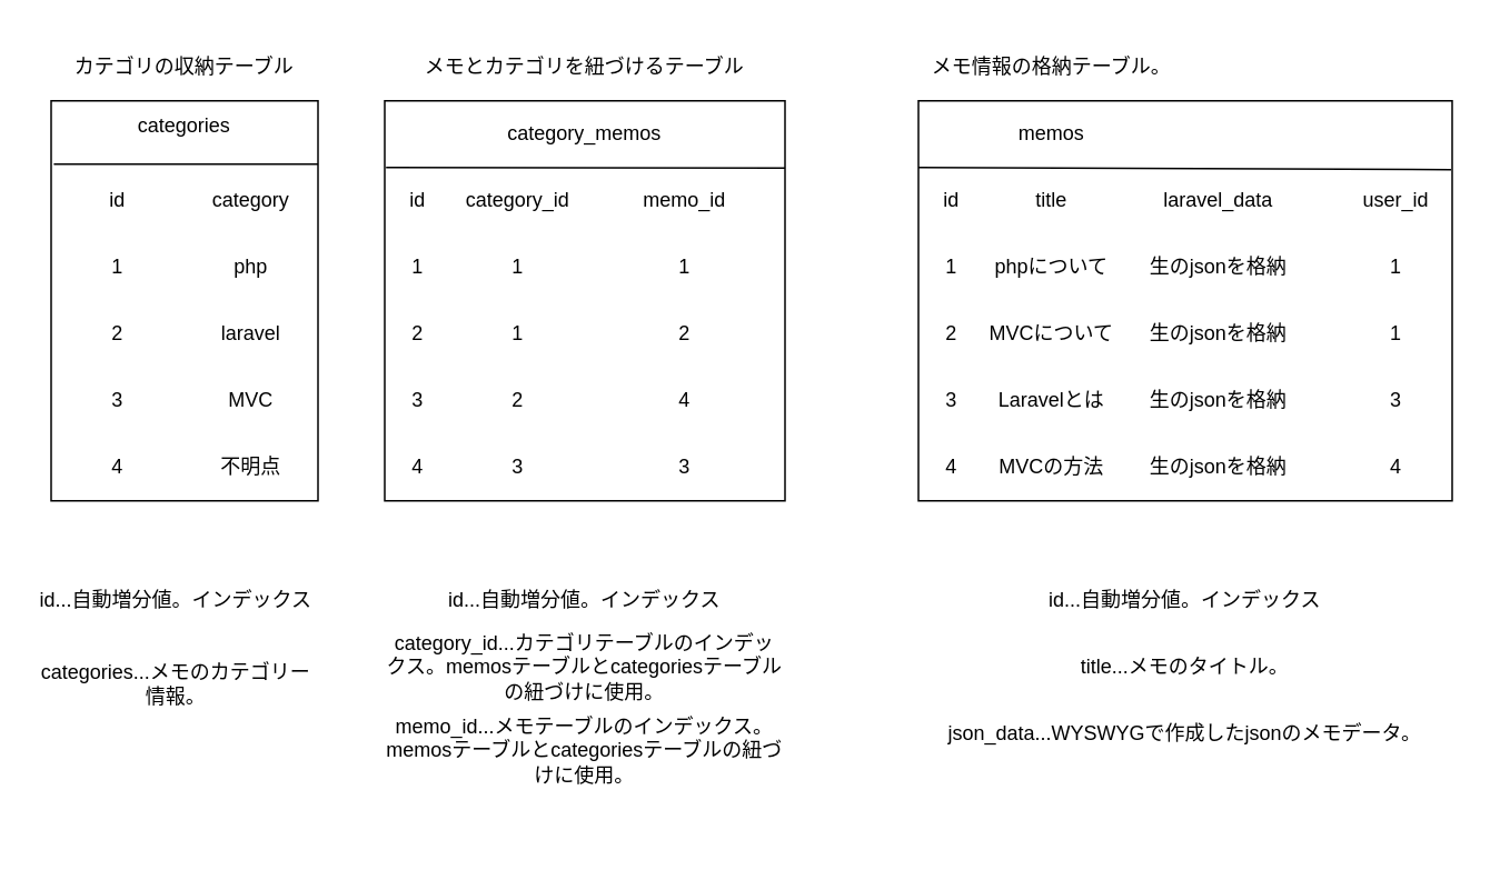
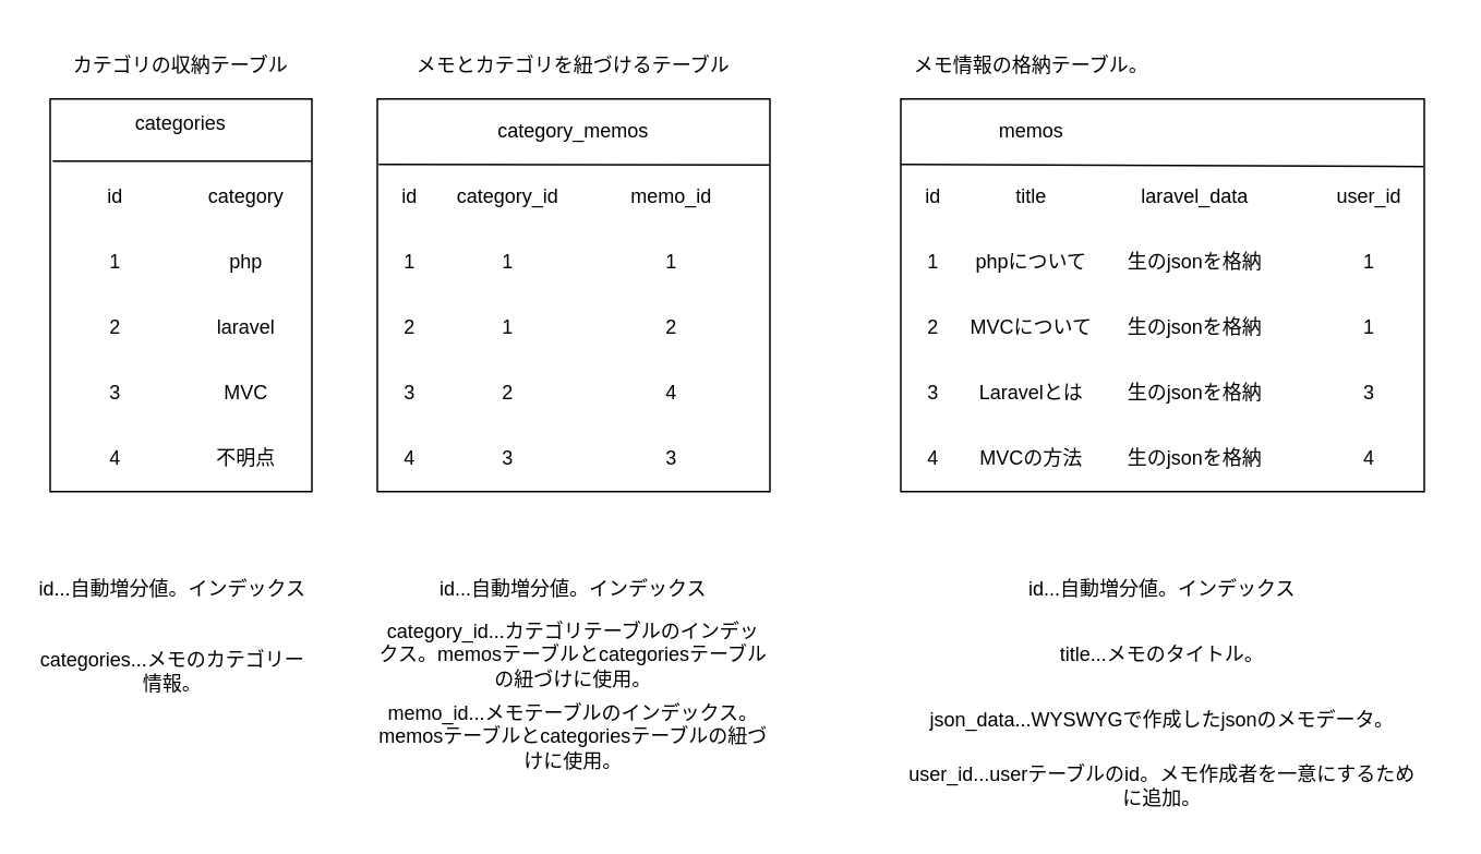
+ <mxCell id="68" value="user_id...userテーブルのid。メモ作成者を一意にするために追加。" style="text;html=1;strokeColor=none;fillColor=none;align=center;verticalAlign=middle;whiteSpace=wrap;rounded=0;" vertex="1" parent="1"><mxGeometry x="550" y="460" width="320" height="40" as="geometry" /></mxCell>
